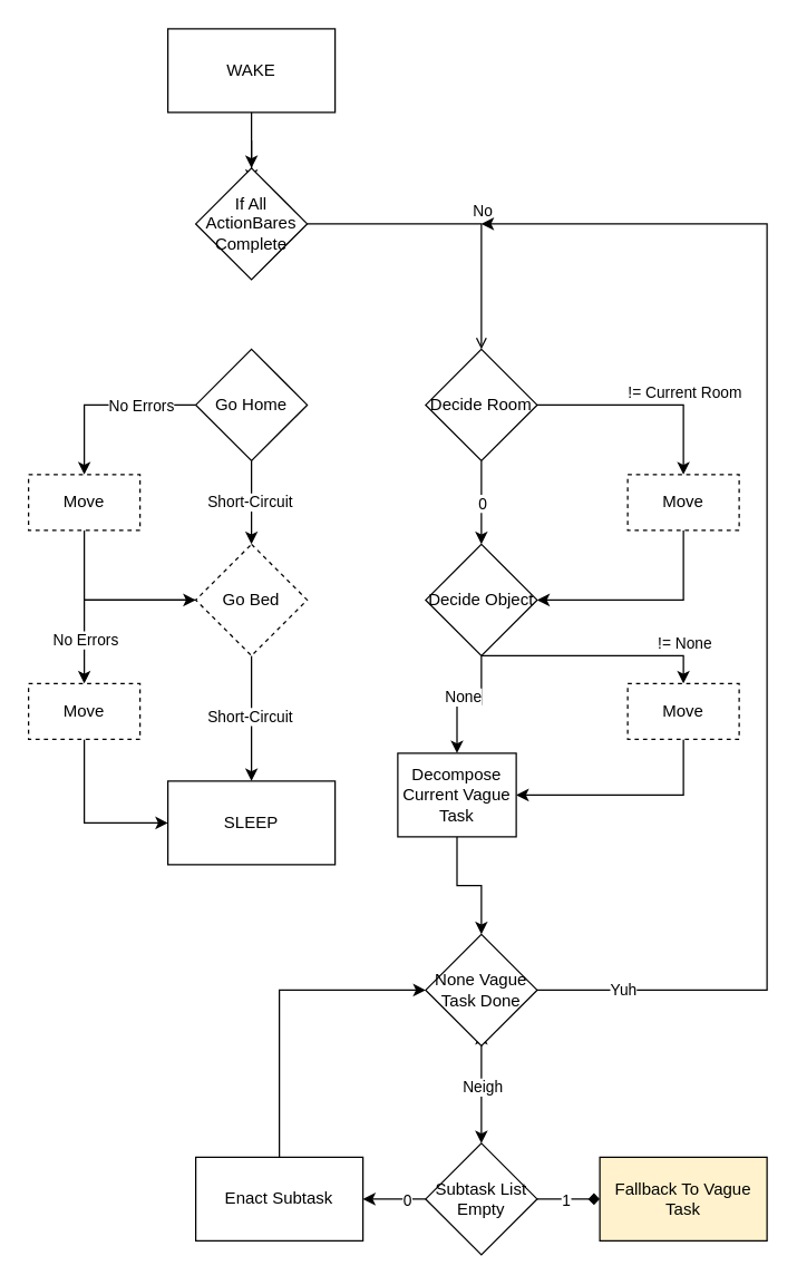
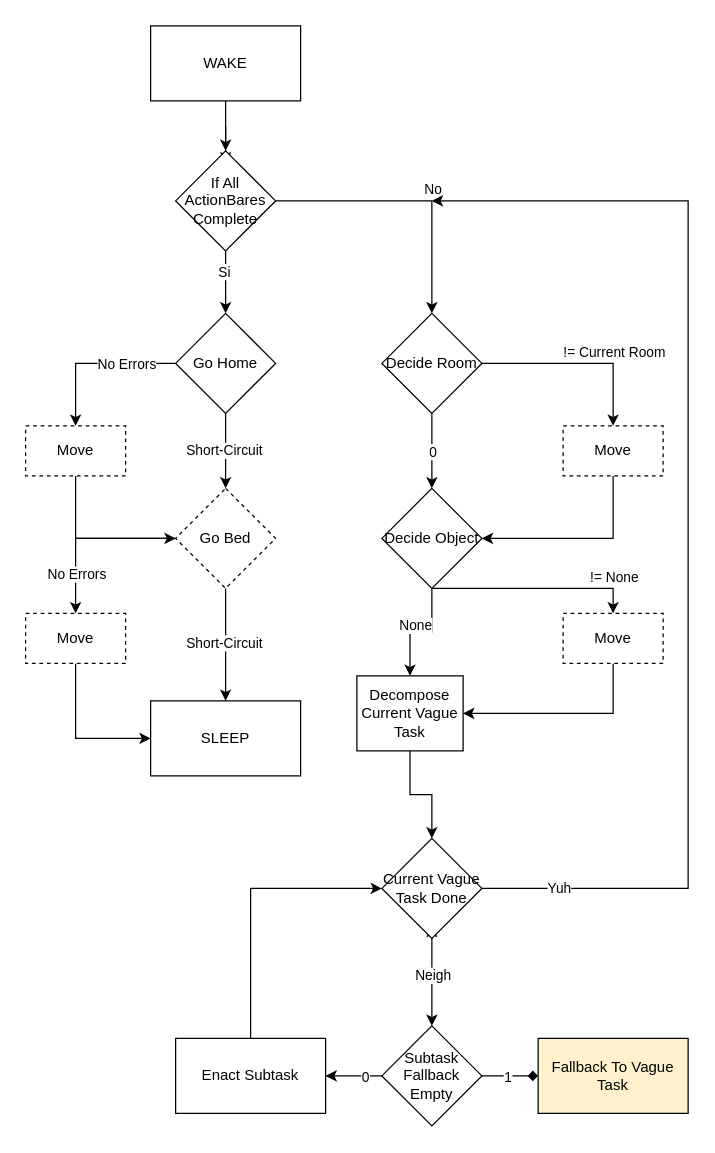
+ <mxCell id="31" style="edgeStyle=orthogonalEdgeStyle;rounded=0;orthogonalLoop=1;jettySize=auto;html=1;entryX=0.5;entryY=0;entryDx=0;entryDy=0;" edge="1" parent="1" source="33" target="10"><mxGeometry relative="1" as="geometry" /></mxCell>
+ <mxCell id="32" value="Si" style="edgeLabel;html=1;align=center;verticalAlign=middle;resizable=0;points=[];" vertex="1" connectable="0" parent="31"><mxGeometry x="-0.377" y="-2" relative="1" as="geometry"><mxPoint as="offset" /></mxGeometry></mxCell>
- <mxCell id="29" style="edgeStyle=orthogonalEdgeStyle;rounded=0;orthogonalLoop=1;jettySize=auto;html=1;entryX=0.5;entryY=0;entryDx=0;entryDy=0;endArrow=open;" edge="1" parent="1" source="33" target="21"><mxGeometry relative="1" as="geometry" /></mxCell>
+ <mxCell id="29" style="edgeStyle=orthogonalEdgeStyle;rounded=0;orthogonalLoop=1;jettySize=auto;html=1;entryX=0.5;entryY=0;entryDx=0;entryDy=0;" edge="1" parent="1" source="33" target="21"><mxGeometry relative="1" as="geometry" /></mxCell>
- <mxCell id="50" value="None Vague Task Done" style="rhombus;whiteSpace=wrap;html=1;" vertex="1" parent="1"><mxGeometry x="305" y="670" width="80" height="80" as="geometry" /></mxCell>
+ <mxCell id="50" value="Current Vague Task Done" style="rhombus;whiteSpace=wrap;html=1;" vertex="1" parent="1"><mxGeometry x="305" y="670" width="80" height="80" as="geometry" /></mxCell>
- <mxCell id="42" value="Subtask List Empty" style="rhombus;whiteSpace=wrap;html=1;" vertex="1" parent="1"><mxGeometry x="305" y="820" width="80" height="80" as="geometry" /></mxCell>
+ <mxCell id="42" value="Subtask Fallback Empty" style="rhombus;whiteSpace=wrap;html=1;" vertex="1" parent="1"><mxGeometry x="305" y="820" width="80" height="80" as="geometry" /></mxCell>
